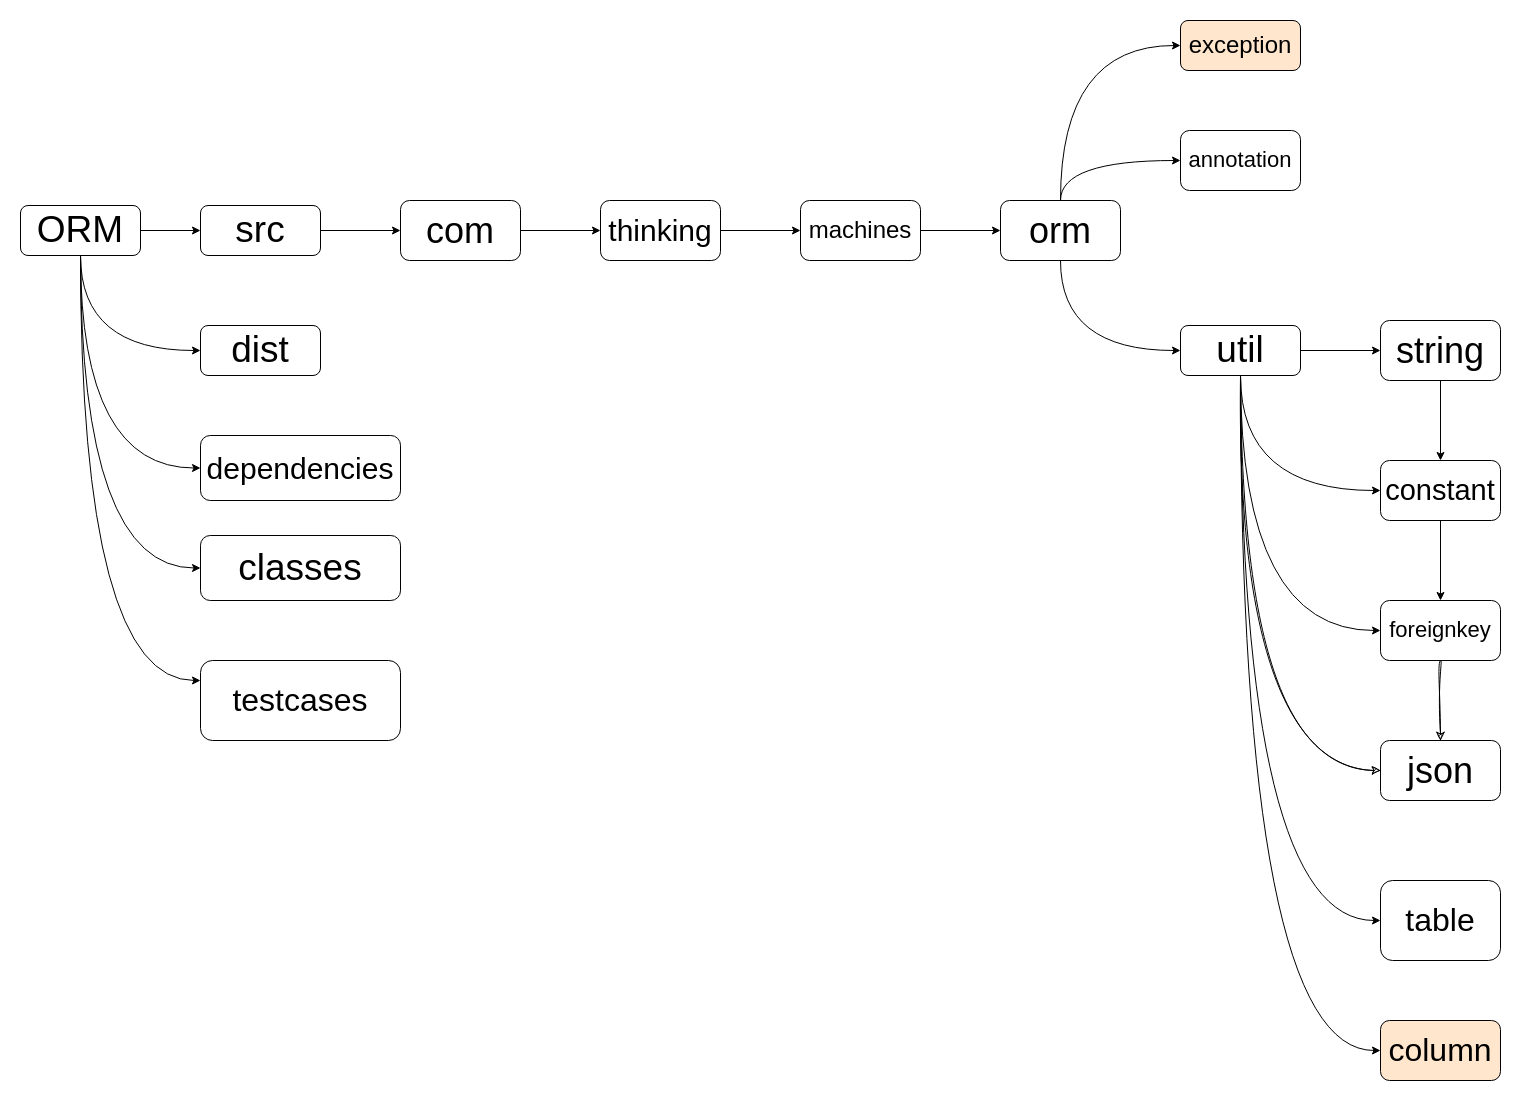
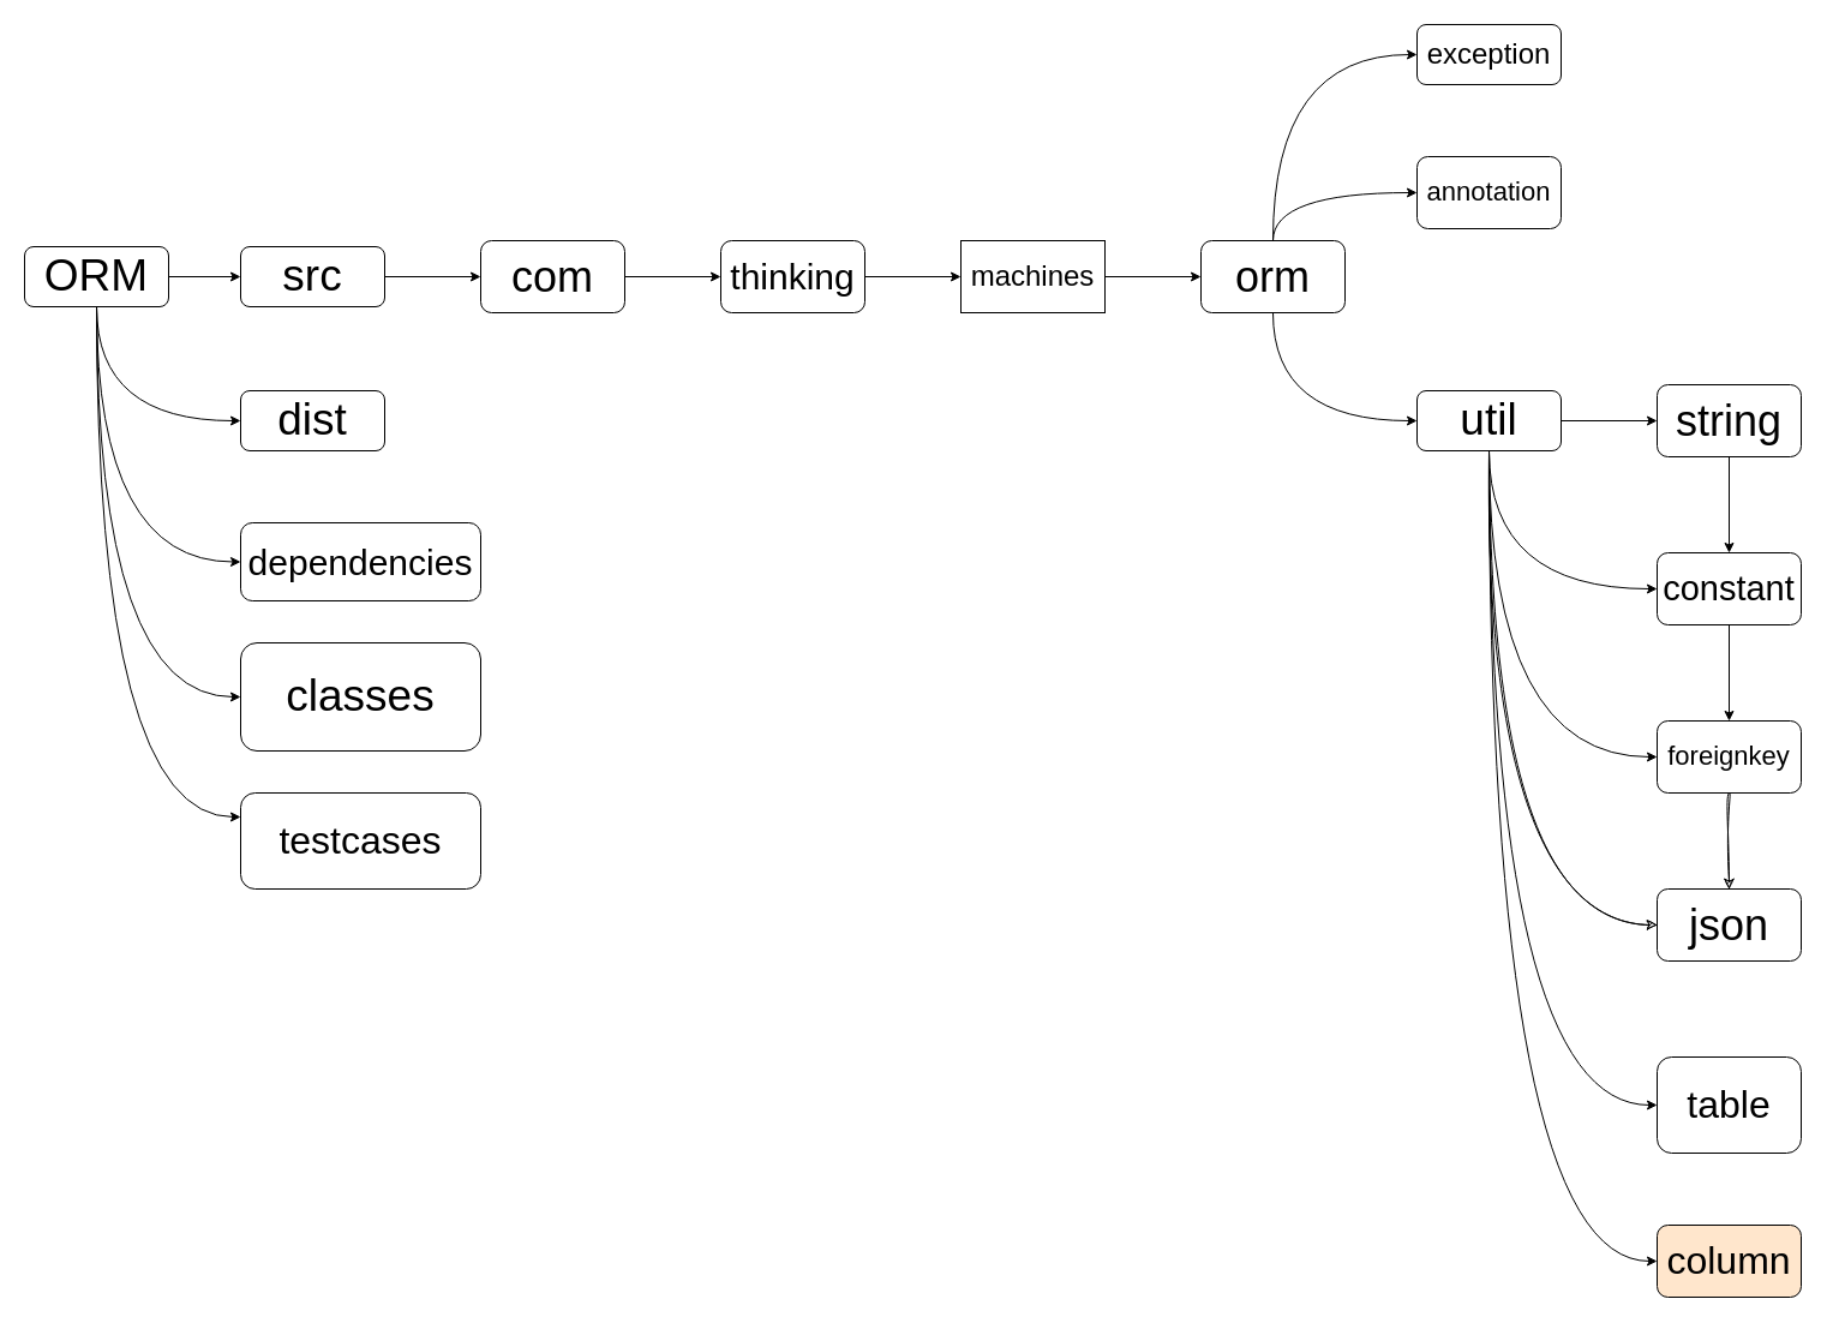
- <mxCell id="30" value="&lt;font style=&quot;font-size: 24px;&quot;&gt;exception&lt;/font&gt;" style="rounded=1;whiteSpace=wrap;html=1;fillColor=#ffe6cc;" parent="1" vertex="1"><mxGeometry x="1180" y="20" width="120" height="50" as="geometry" /></mxCell>
+ <mxCell id="30" value="&lt;font style=&quot;font-size: 24px;&quot;&gt;exception&lt;/font&gt;" style="rounded=1;whiteSpace=wrap;html=1;" parent="1" vertex="1"><mxGeometry x="1180" y="20" width="120" height="50" as="geometry" /></mxCell>
- <mxCell id="18" value="&lt;font style=&quot;font-size: 24px;&quot;&gt;machines&lt;/font&gt;" style="whiteSpace=wrap;html=1;rounded=1;" parent="1" vertex="1"><mxGeometry x="800" y="200" width="120" height="60" as="geometry" /></mxCell>
+ <mxCell id="18" value="&lt;font style=&quot;font-size: 24px;&quot;&gt;machines&lt;/font&gt;" style="whiteSpace=wrap;html=1;rounded=0;" parent="1" vertex="1"><mxGeometry x="800" y="200" width="120" height="60" as="geometry" /></mxCell>
- <mxCell id="12" value="&lt;font style=&quot;font-size: 37px;&quot;&gt;classes&lt;/font&gt;" style="rounded=1;whiteSpace=wrap;html=1;" parent="1" vertex="1"><mxGeometry x="200" y="535" width="200" height="65" as="geometry" /></mxCell>
+ <mxCell id="12" value="&lt;font style=&quot;font-size: 37px;&quot;&gt;classes&lt;/font&gt;" style="rounded=1;whiteSpace=wrap;html=1;" parent="1" vertex="1"><mxGeometry x="200" y="535" width="200" height="90" as="geometry" /></mxCell>
